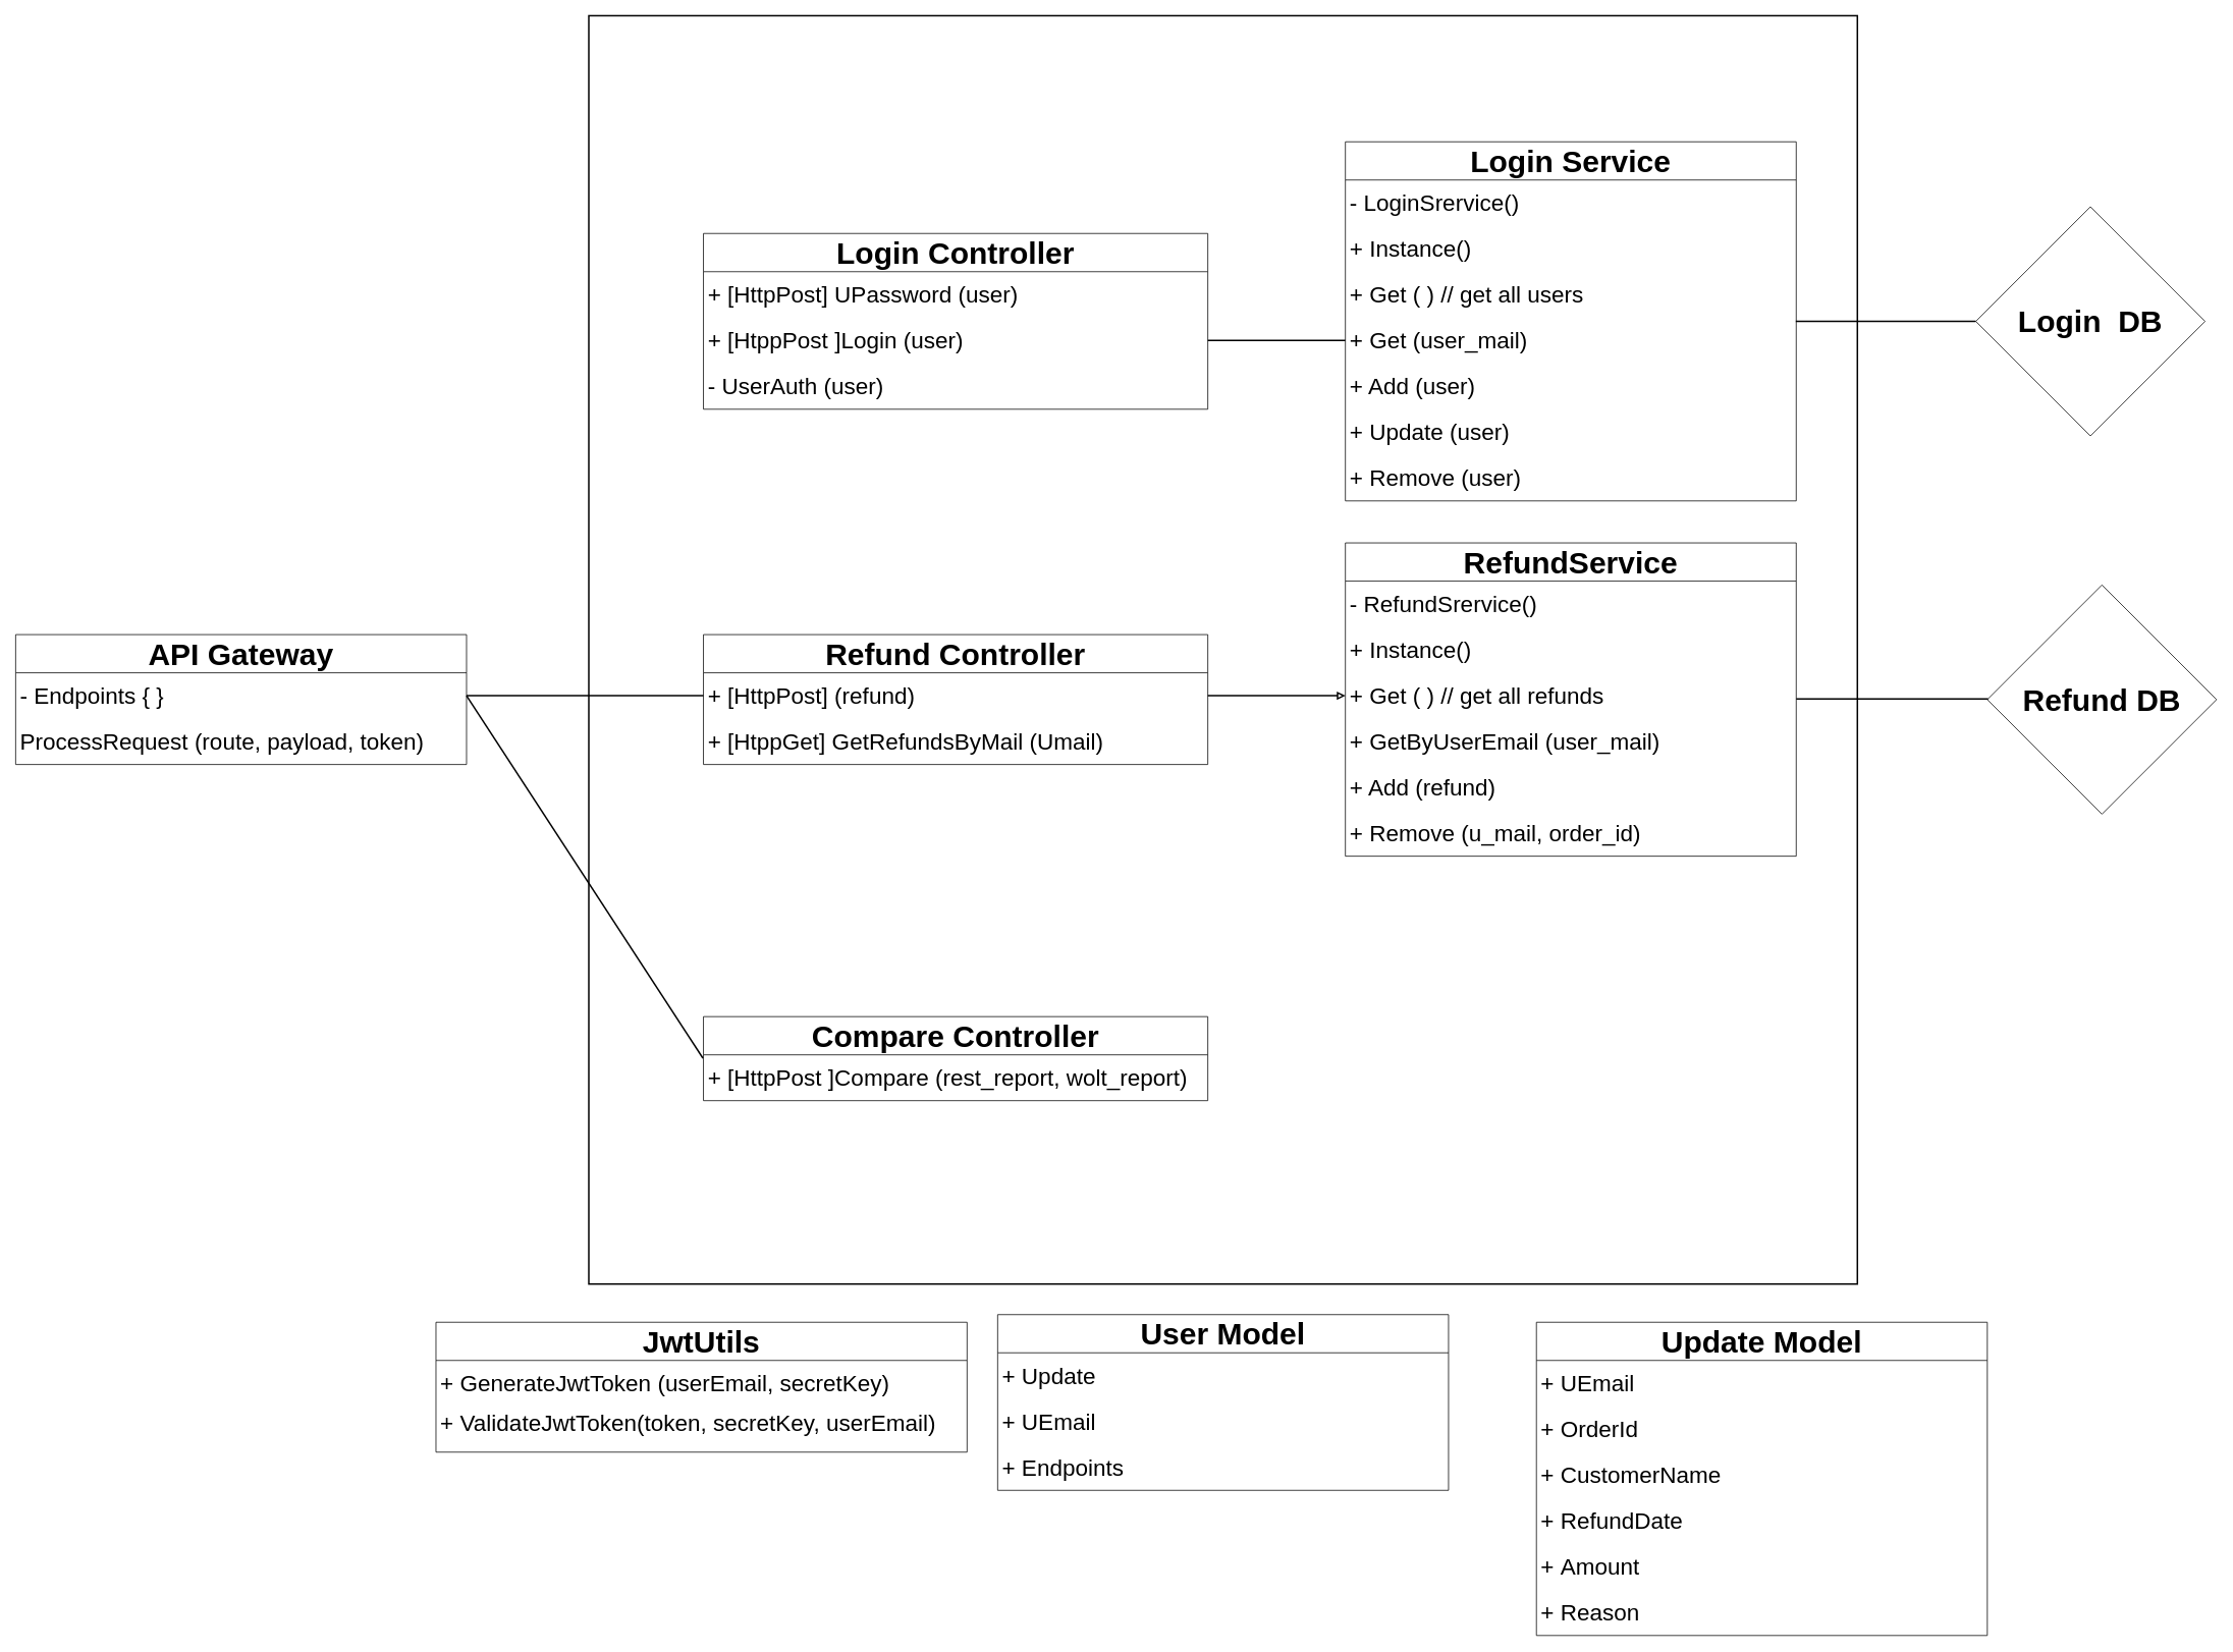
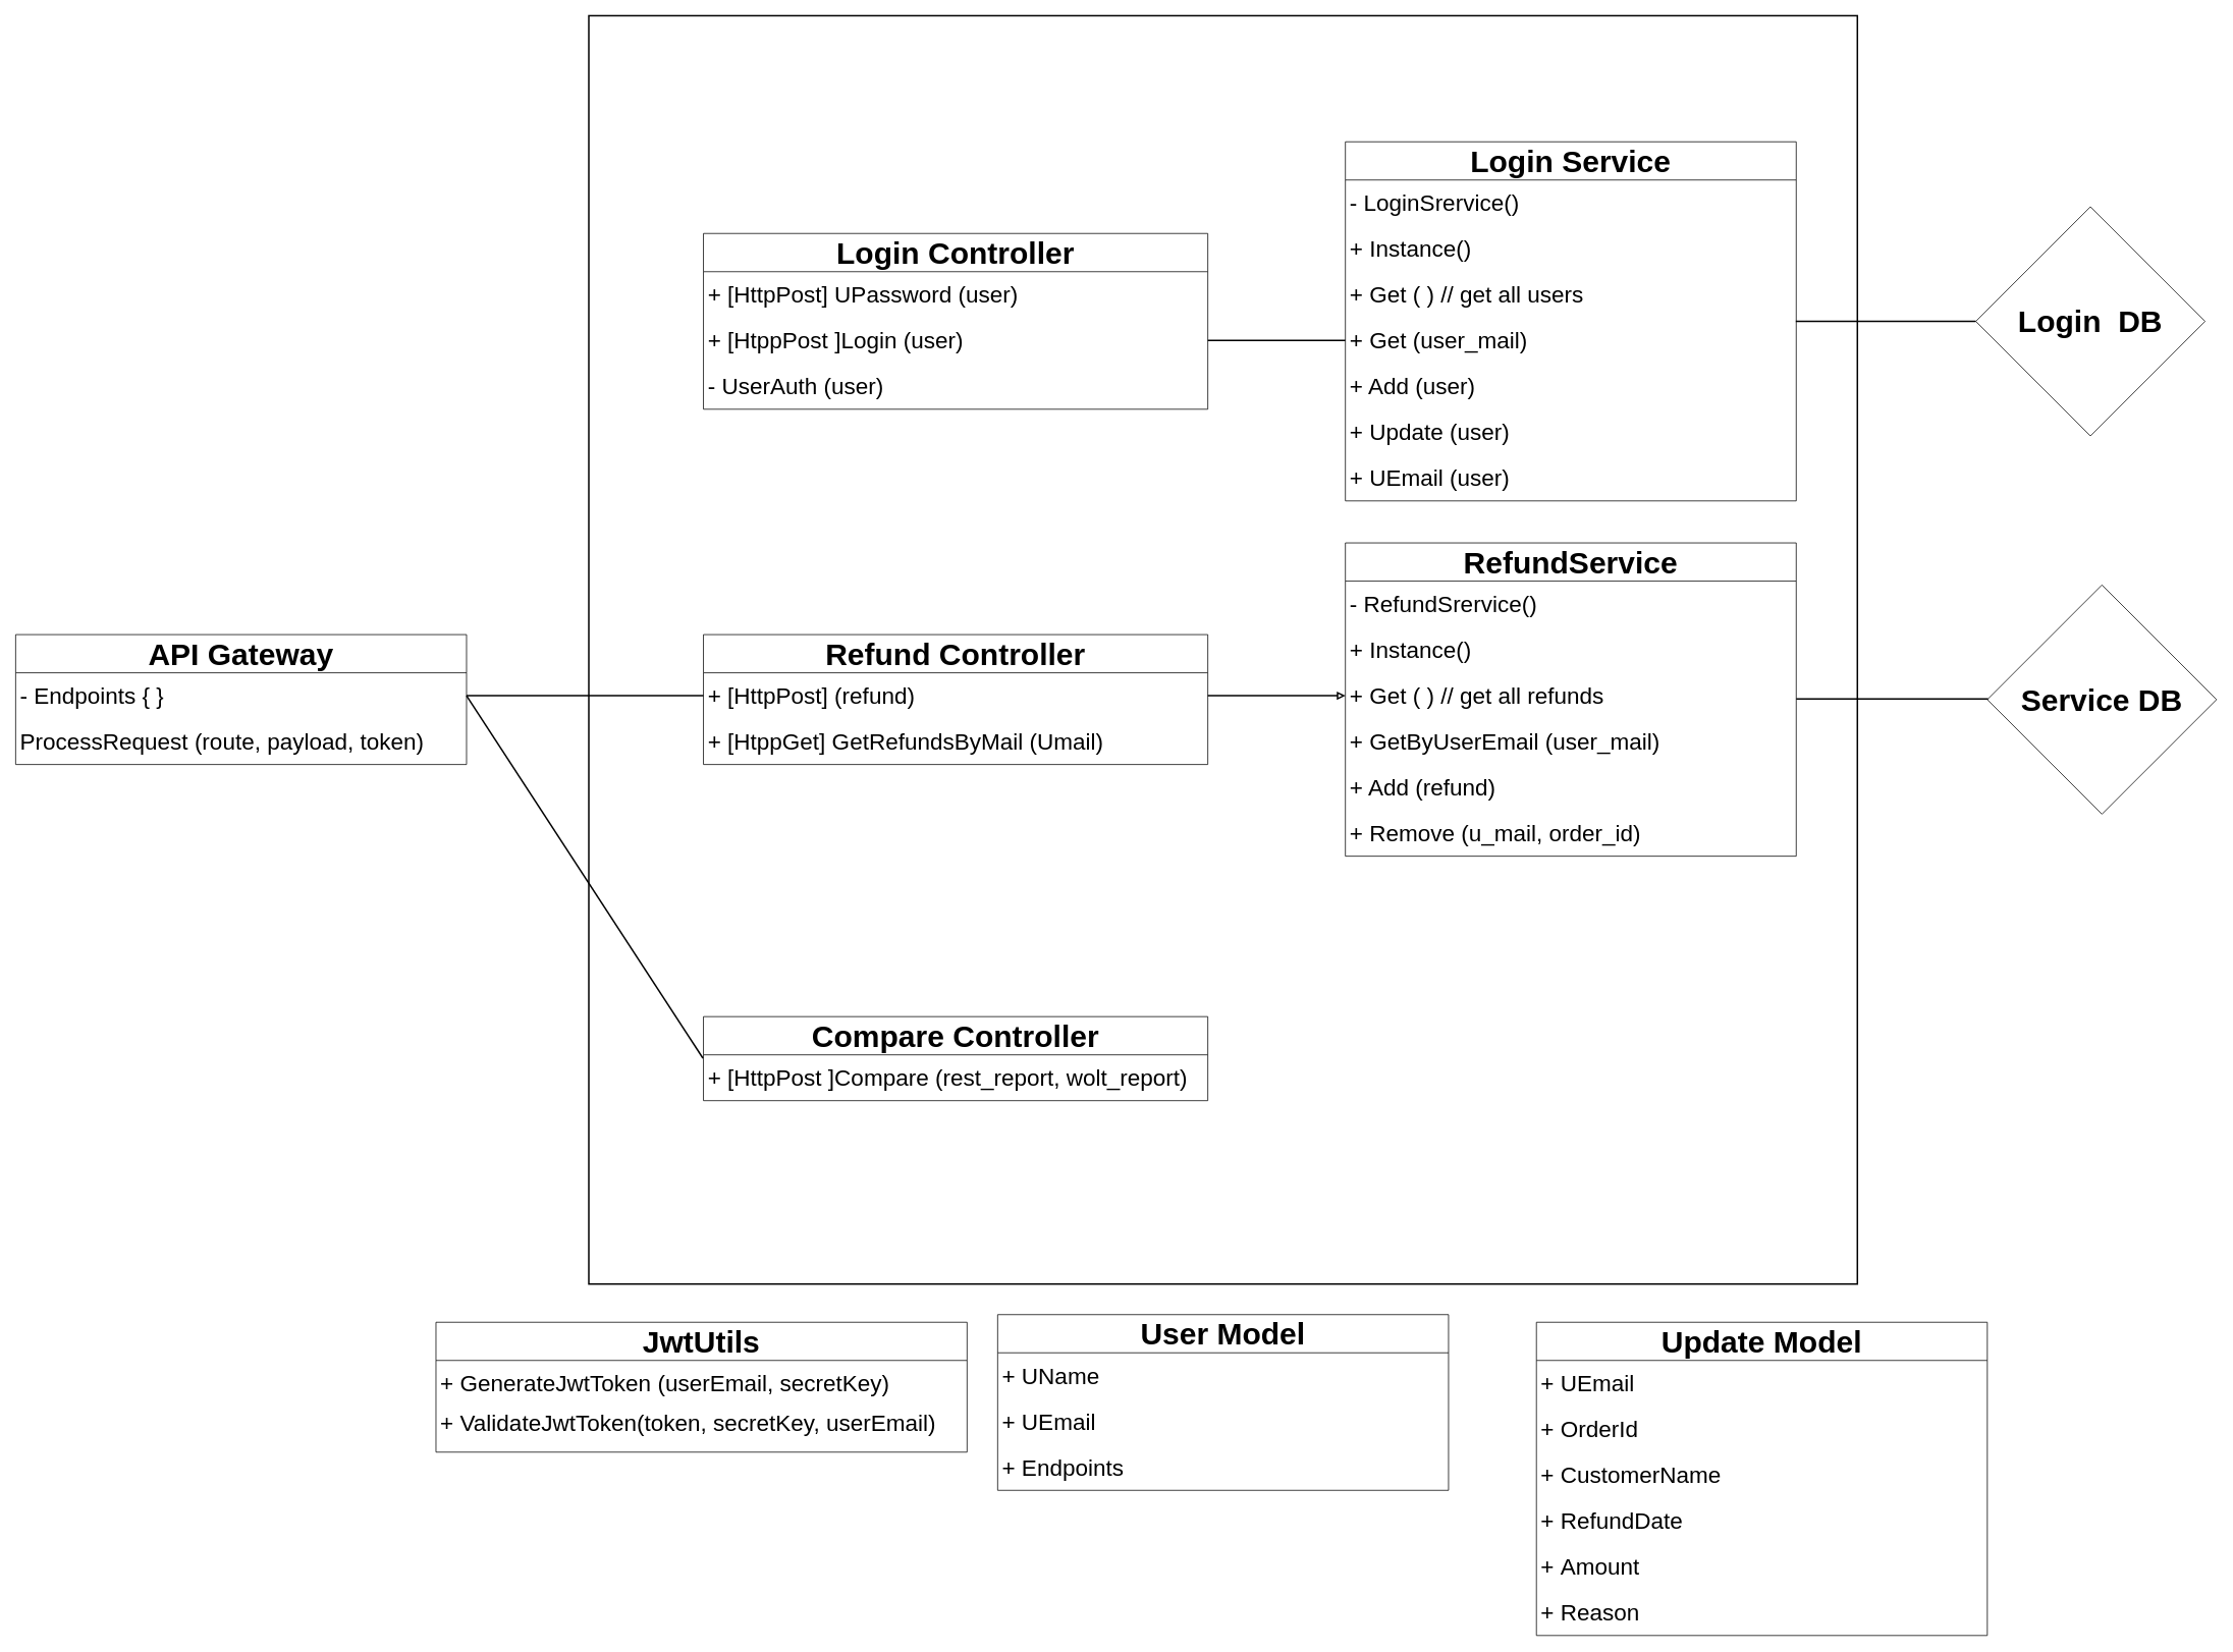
- <mxCell id="22" value="&lt;span style=&quot;font-size: 30px;&quot;&gt;+ Remove (user)&lt;/span&gt;" style="text;strokeColor=none;fillColor=none;align=left;verticalAlign=middle;spacingLeft=4;spacingRight=4;overflow=hidden;points=[[0,0.5],[1,0.5]];portConstraint=eastwest;rotatable=0;whiteSpace=wrap;html=1;" vertex="1" parent="15"><mxGeometry y="410" width="590" height="60" as="geometry" /></mxCell>
+ <mxCell id="22" value="&lt;span style=&quot;font-size: 30px;&quot;&gt;+ UEmail (user)&lt;/span&gt;" style="text;strokeColor=none;fillColor=none;align=left;verticalAlign=middle;spacingLeft=4;spacingRight=4;overflow=hidden;points=[[0,0.5],[1,0.5]];portConstraint=eastwest;rotatable=0;whiteSpace=wrap;html=1;" vertex="1" parent="15"><mxGeometry y="410" width="590" height="60" as="geometry" /></mxCell>
- <mxCell id="44" value="&lt;span style=&quot;font-size: 40px;&quot;&gt;&lt;b&gt;Refund DB&lt;/b&gt;&lt;/span&gt;" style="rhombus;whiteSpace=wrap;html=1;" vertex="1" parent="1"><mxGeometry x="2600" y="765" width="300" height="300" as="geometry" /></mxCell>
+ <mxCell id="44" value="&lt;span style=&quot;font-size: 40px;&quot;&gt;&lt;b&gt;Service DB&lt;/b&gt;&lt;/span&gt;" style="rhombus;whiteSpace=wrap;html=1;" vertex="1" parent="1"><mxGeometry x="2600" y="765" width="300" height="300" as="geometry" /></mxCell>
- <mxCell id="38" value="&lt;span style=&quot;font-size: 30px;&quot;&gt;+&amp;nbsp;Update&lt;/span&gt;" style="text;strokeColor=none;fillColor=none;align=left;verticalAlign=middle;spacingLeft=4;spacingRight=4;overflow=hidden;points=[[0,0.5],[1,0.5]];portConstraint=eastwest;rotatable=0;whiteSpace=wrap;html=1;" vertex="1" parent="37"><mxGeometry y="50" width="590" height="60" as="geometry" /></mxCell>
+ <mxCell id="38" value="&lt;span style=&quot;font-size: 30px;&quot;&gt;+&amp;nbsp;UName&lt;/span&gt;" style="text;strokeColor=none;fillColor=none;align=left;verticalAlign=middle;spacingLeft=4;spacingRight=4;overflow=hidden;points=[[0,0.5],[1,0.5]];portConstraint=eastwest;rotatable=0;whiteSpace=wrap;html=1;" vertex="1" parent="37"><mxGeometry y="50" width="590" height="60" as="geometry" /></mxCell>
